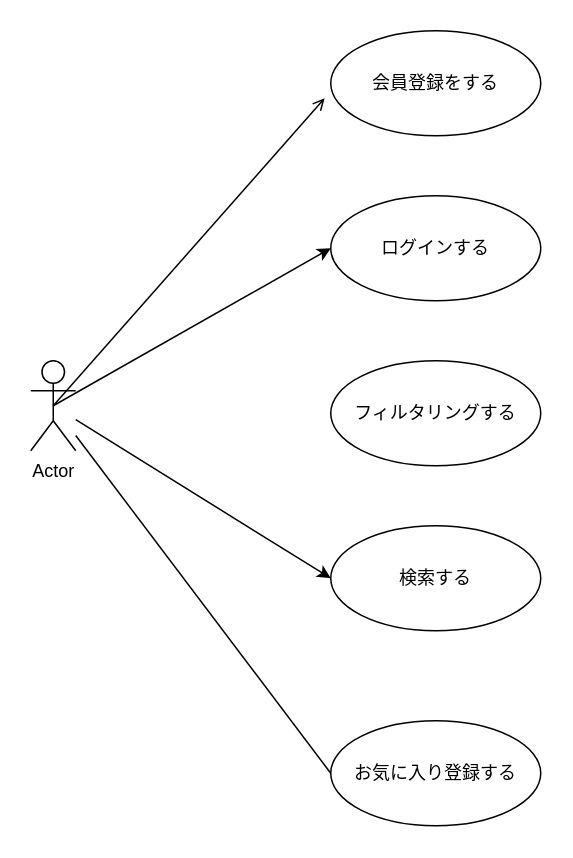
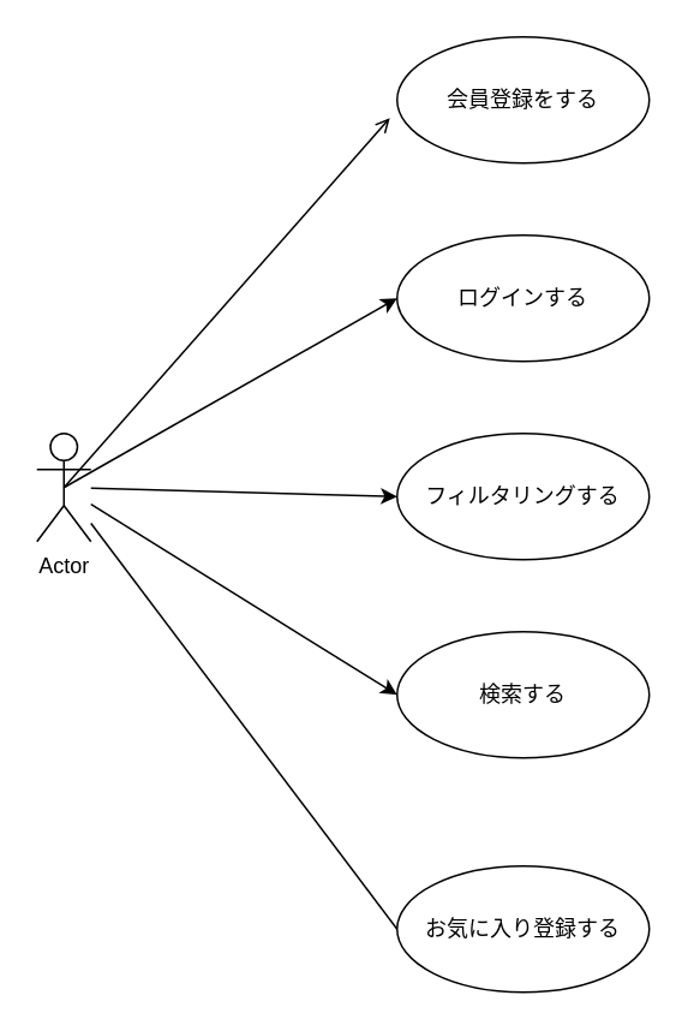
+ <mxCell id="4" style="edgeStyle=none;html=1;entryX=0;entryY=0.5;entryDx=0;entryDy=0;" parent="1" source="7" target="10" edge="1"><mxGeometry relative="1" as="geometry" /></mxCell>
